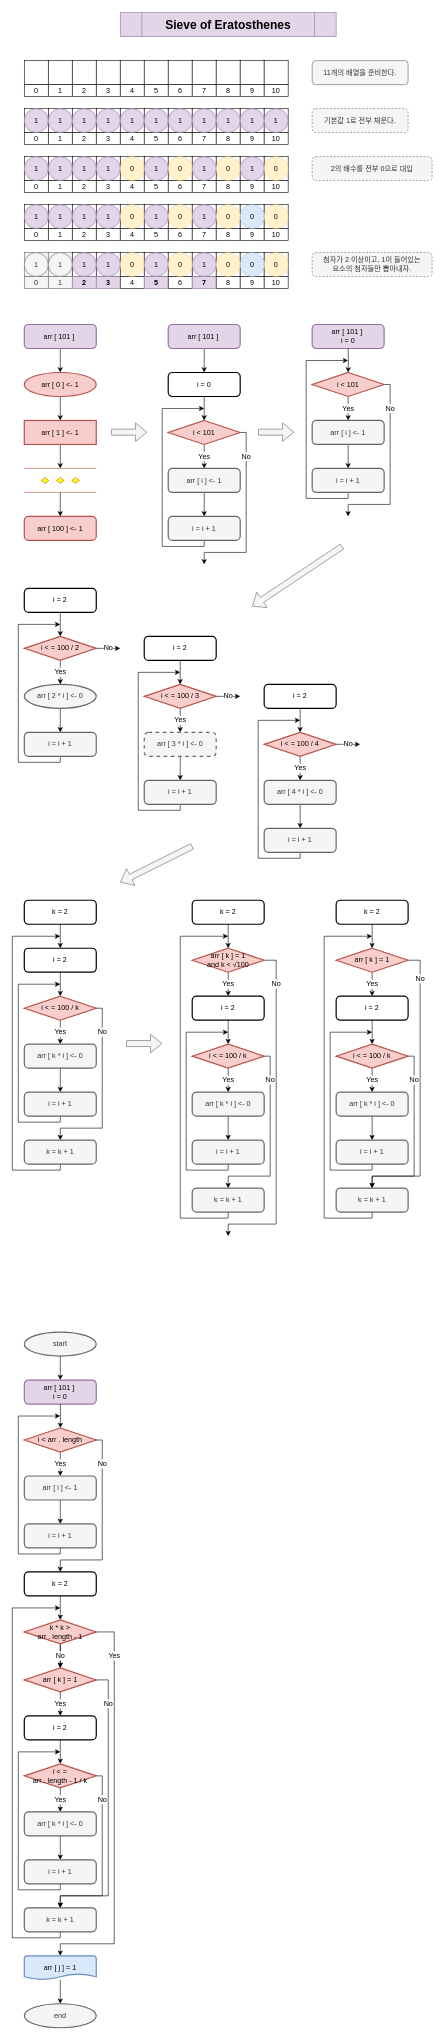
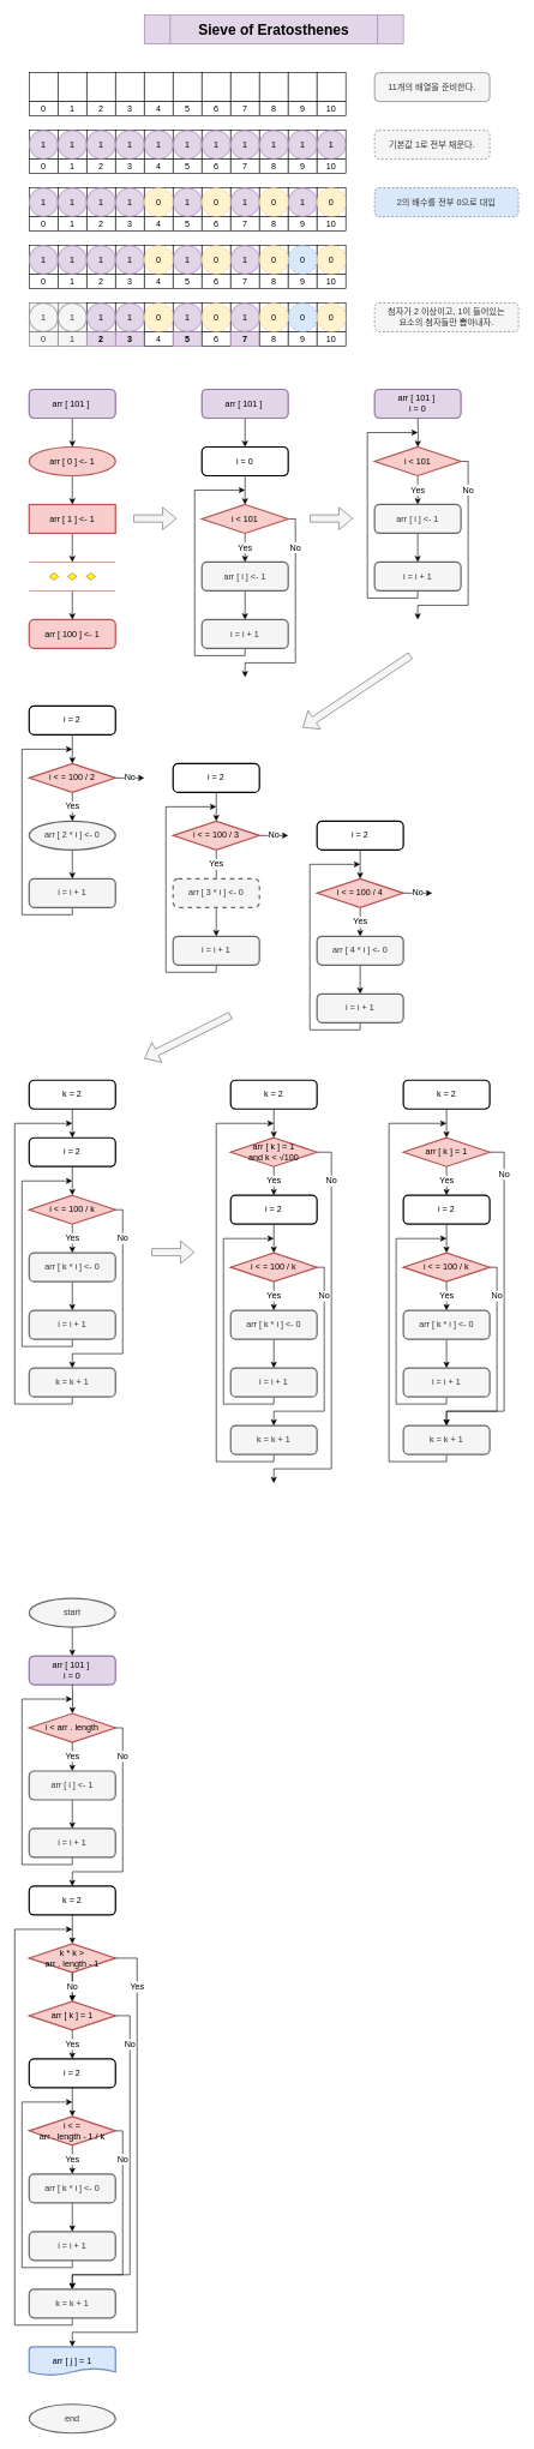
- <mxCell id="126" value="2의 배수를 전부 0으로 대입" style="rounded=1;whiteSpace=wrap;html=1;fontSize=12;fillColor=#f5f5f5;fontColor=#333333;strokeColor=#666666;dashed=1;" vertex="1" parent="1"><mxGeometry x="520" y="260" width="200" height="40" as="geometry" /></mxCell>
+ <mxCell id="126" value="2의 배수를 전부 0으로 대입" style="rounded=1;whiteSpace=wrap;html=1;fontSize=12;fillColor=#dae8fc;fontColor=#333333;strokeColor=#666666;dashed=1;" vertex="1" parent="1"><mxGeometry x="520" y="260" width="200" height="40" as="geometry" /></mxCell>
- <mxCell id="203" value="Yes" style="edgeStyle=orthogonalEdgeStyle;rounded=0;orthogonalLoop=1;jettySize=auto;html=1;fontSize=12;" edge="1" parent="1" source="205" target="207"><mxGeometry relative="1" as="geometry" /></mxCell>
+ <mxCell id="203" value="Yes" style="edgeStyle=orthogonalEdgeStyle;rounded=0;orthogonalLoop=1;jettySize=auto;html=1;fontSize=12;endArrow=none;" edge="1" parent="1" source="205" target="207"><mxGeometry relative="1" as="geometry" /></mxCell>
- <mxCell id="299" value="" style="edgeStyle=orthogonalEdgeStyle;rounded=0;orthogonalLoop=1;jettySize=auto;html=1;fontSize=12;" edge="1" parent="1" source="300" target="298"><mxGeometry relative="1" as="geometry" /></mxCell>
